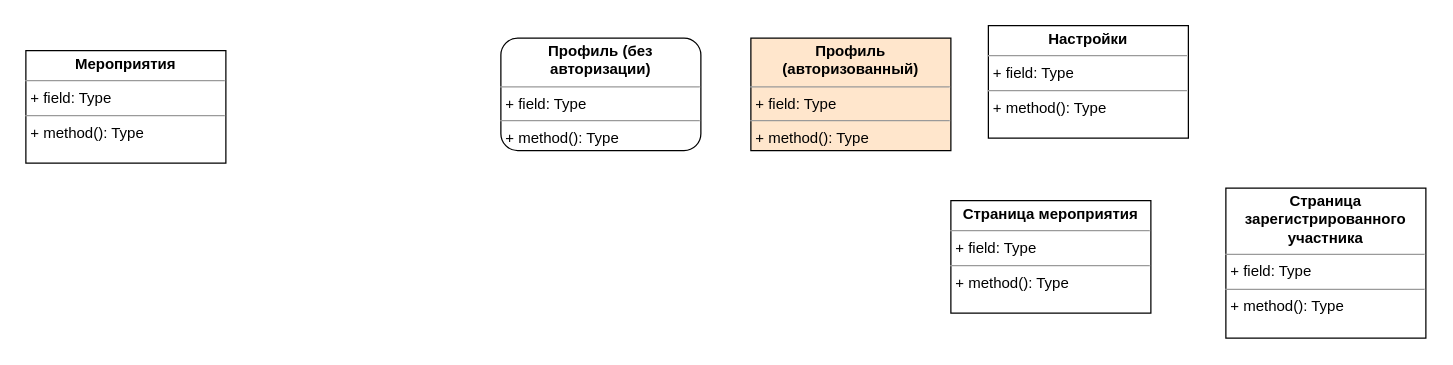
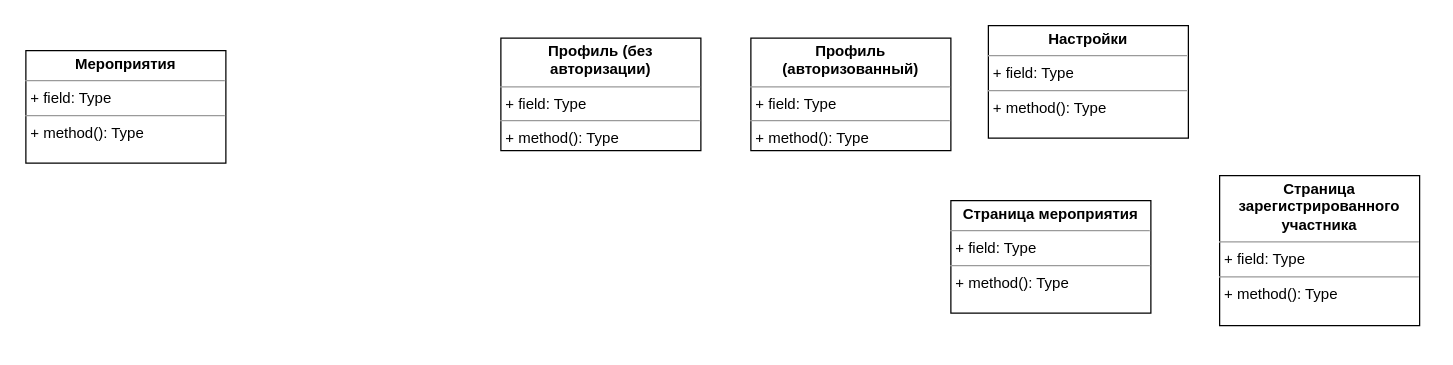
- <mxCell id="3" value="&lt;p style=&quot;margin:0px;margin-top:4px;text-align:center;&quot;&gt;&lt;b&gt;Профиль (без авторизации)&lt;/b&gt;&lt;/p&gt;&lt;hr size=&quot;1&quot;&gt;&lt;p style=&quot;margin:0px;margin-left:4px;&quot;&gt;+ field: Type&lt;/p&gt;&lt;hr size=&quot;1&quot;&gt;&lt;p style=&quot;margin:0px;margin-left:4px;&quot;&gt;+ method(): Type&lt;/p&gt;" style="verticalAlign=top;align=left;overflow=fill;fontSize=12;fontFamily=Helvetica;html=1;whiteSpace=wrap;rounded=1;" vertex="1" parent="1"><mxGeometry x="400" y="30" width="160" height="90" as="geometry" /></mxCell>
+ <mxCell id="3" value="&lt;p style=&quot;margin:0px;margin-top:4px;text-align:center;&quot;&gt;&lt;b&gt;Профиль (без авторизации)&lt;/b&gt;&lt;/p&gt;&lt;hr size=&quot;1&quot;&gt;&lt;p style=&quot;margin:0px;margin-left:4px;&quot;&gt;+ field: Type&lt;/p&gt;&lt;hr size=&quot;1&quot;&gt;&lt;p style=&quot;margin:0px;margin-left:4px;&quot;&gt;+ method(): Type&lt;/p&gt;" style="verticalAlign=top;align=left;overflow=fill;fontSize=12;fontFamily=Helvetica;html=1;whiteSpace=wrap;" vertex="1" parent="1"><mxGeometry x="400" y="30" width="160" height="90" as="geometry" /></mxCell>
- <mxCell id="4" value="&lt;p style=&quot;margin:0px;margin-top:4px;text-align:center;&quot;&gt;&lt;b&gt;Профиль (авторизованный)&lt;/b&gt;&lt;/p&gt;&lt;hr size=&quot;1&quot;&gt;&lt;p style=&quot;margin:0px;margin-left:4px;&quot;&gt;+ field: Type&lt;/p&gt;&lt;hr size=&quot;1&quot;&gt;&lt;p style=&quot;margin:0px;margin-left:4px;&quot;&gt;+ method(): Type&lt;/p&gt;" style="verticalAlign=top;align=left;overflow=fill;fontSize=12;fontFamily=Helvetica;html=1;whiteSpace=wrap;fillColor=#ffe6cc;" vertex="1" parent="1"><mxGeometry x="600" y="30" width="160" height="90" as="geometry" /></mxCell>
+ <mxCell id="4" value="&lt;p style=&quot;margin:0px;margin-top:4px;text-align:center;&quot;&gt;&lt;b&gt;Профиль (авторизованный)&lt;/b&gt;&lt;/p&gt;&lt;hr size=&quot;1&quot;&gt;&lt;p style=&quot;margin:0px;margin-left:4px;&quot;&gt;+ field: Type&lt;/p&gt;&lt;hr size=&quot;1&quot;&gt;&lt;p style=&quot;margin:0px;margin-left:4px;&quot;&gt;+ method(): Type&lt;/p&gt;" style="verticalAlign=top;align=left;overflow=fill;fontSize=12;fontFamily=Helvetica;html=1;whiteSpace=wrap;" vertex="1" parent="1"><mxGeometry x="600" y="30" width="160" height="90" as="geometry" /></mxCell>
- <mxCell id="7" value="&lt;p style=&quot;margin:0px;margin-top:4px;text-align:center;&quot;&gt;&lt;b&gt;Страница зарегистрированного участника&lt;/b&gt;&lt;/p&gt;&lt;hr size=&quot;1&quot;&gt;&lt;p style=&quot;margin:0px;margin-left:4px;&quot;&gt;+ field: Type&lt;/p&gt;&lt;hr size=&quot;1&quot;&gt;&lt;p style=&quot;margin:0px;margin-left:4px;&quot;&gt;+ method(): Type&lt;/p&gt;" style="verticalAlign=top;align=left;overflow=fill;fontSize=12;fontFamily=Helvetica;html=1;whiteSpace=wrap;" vertex="1" parent="1"><mxGeometry x="980" y="150" width="160" height="120" as="geometry" /></mxCell>
+ <mxCell id="7" value="&lt;p style=&quot;margin:0px;margin-top:4px;text-align:center;&quot;&gt;&lt;b&gt;Страница зарегистрированного участника&lt;/b&gt;&lt;/p&gt;&lt;hr size=&quot;1&quot;&gt;&lt;p style=&quot;margin:0px;margin-left:4px;&quot;&gt;+ field: Type&lt;/p&gt;&lt;hr size=&quot;1&quot;&gt;&lt;p style=&quot;margin:0px;margin-left:4px;&quot;&gt;+ method(): Type&lt;/p&gt;" style="verticalAlign=top;align=left;overflow=fill;fontSize=12;fontFamily=Helvetica;html=1;whiteSpace=wrap;" vertex="1" parent="1"><mxGeometry x="975" y="140" width="160" height="120" as="geometry" /></mxCell>
